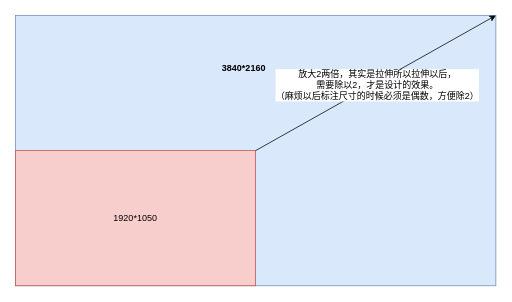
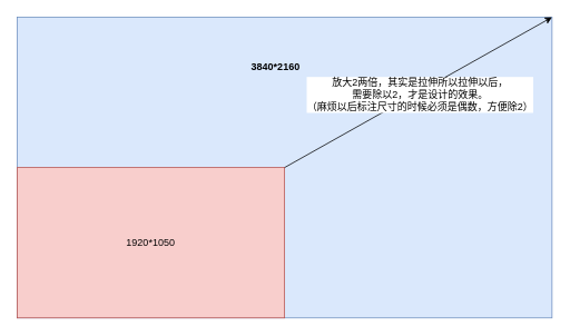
- <mxCell id="4" value="3840*2160" style="text;strokeColor=none;fillColor=none;html=1;fontSize=12;fontStyle=1;verticalAlign=middle;align=center;fontFamily=Helvetica;fontColor=default;" vertex="1" parent="1"><mxGeometry x="274" y="70" width="100" height="40" as="geometry" /></mxCell>
+ <mxCell id="4" value="3840*2160" style="text;strokeColor=none;fillColor=none;html=1;fontSize=12;fontStyle=1;verticalAlign=middle;align=center;fontFamily=Helvetica;fontColor=default;" vertex="1" parent="1"><mxGeometry x="279" y="60" width="100" height="40" as="geometry" /></mxCell>
